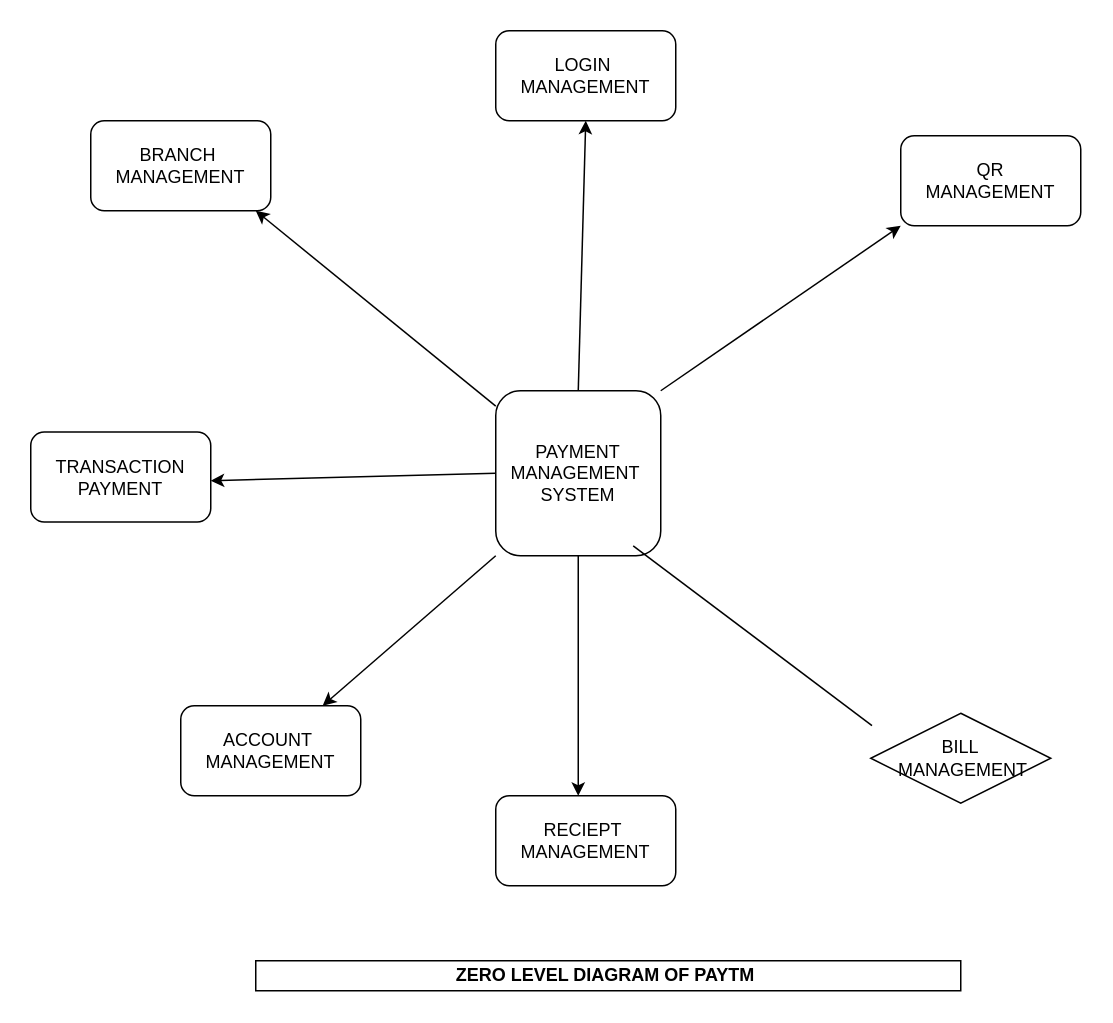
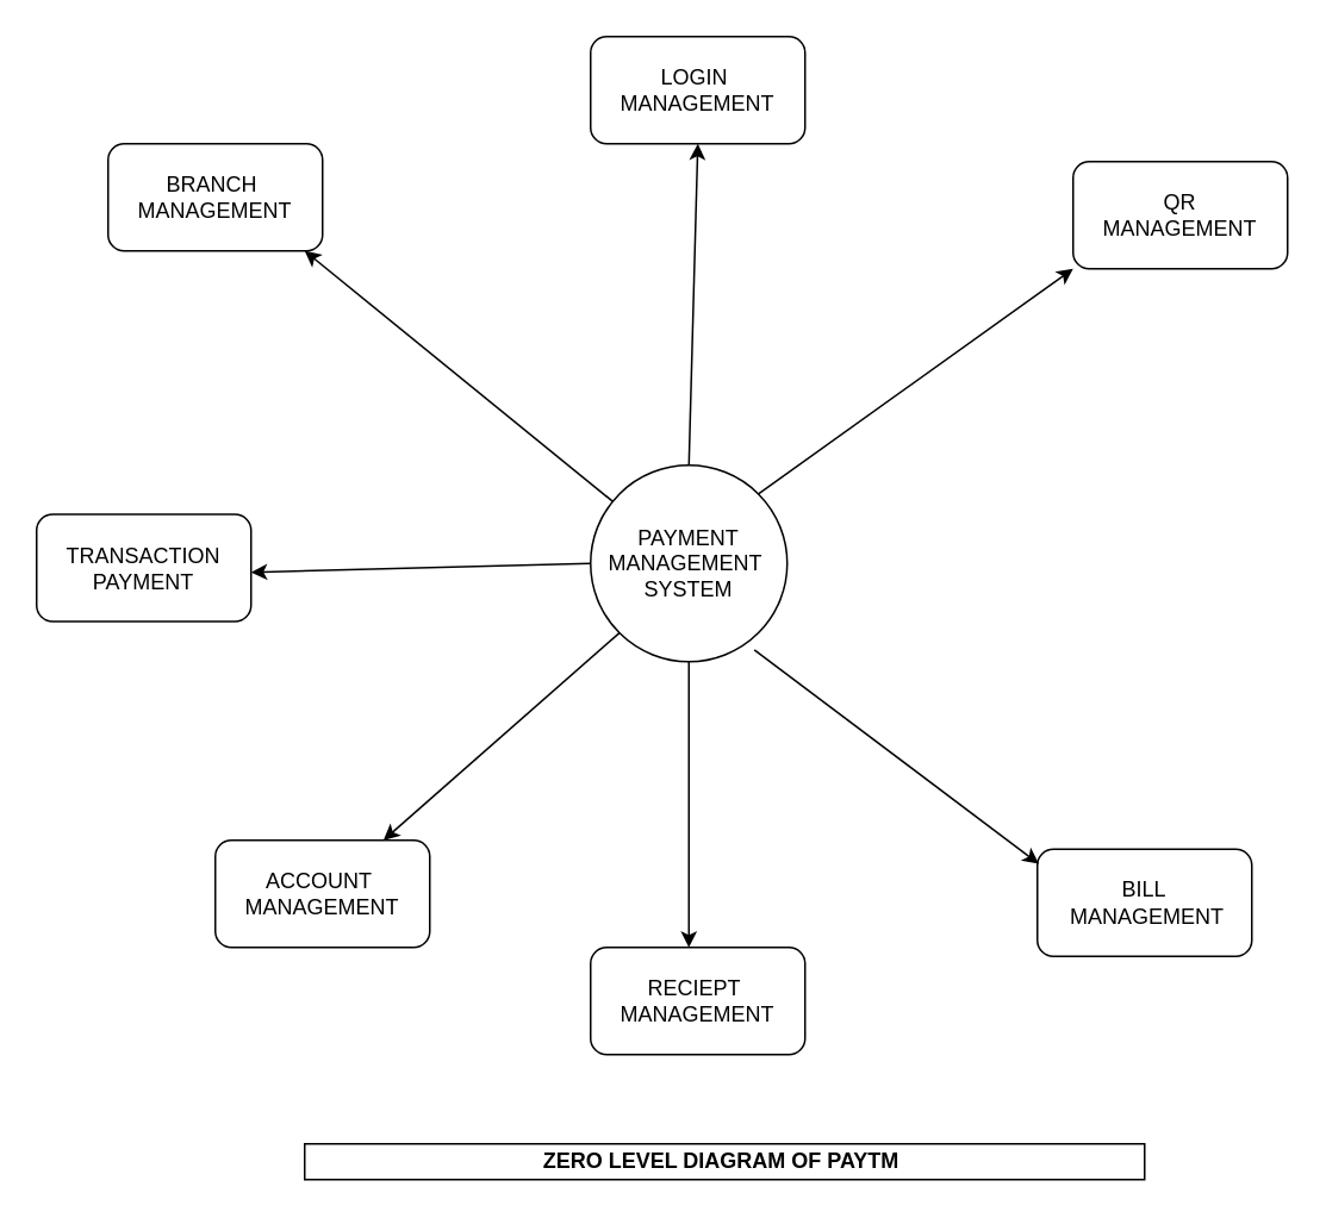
- <mxCell id="3" value="PAYMENT&lt;br&gt;MANAGEMENT&amp;nbsp;&lt;br&gt;SYSTEM" style="whiteSpace=wrap;html=1;aspect=fixed;rounded=1;" vertex="1" parent="1"><mxGeometry x="330" y="260" width="110" height="110" as="geometry" /></mxCell>
+ <mxCell id="3" value="PAYMENT&lt;br&gt;MANAGEMENT&amp;nbsp;&lt;br&gt;SYSTEM" style="ellipse;whiteSpace=wrap;html=1;aspect=fixed;" vertex="1" parent="1"><mxGeometry x="330" y="260" width="110" height="110" as="geometry" /></mxCell>
- <mxCell id="10" value="" style="endArrow=none;html=1;rounded=0;entryX=0.007;entryY=0.137;entryDx=0;entryDy=0;entryPerimeter=0;exitX=0.833;exitY=0.94;exitDx=0;exitDy=0;exitPerimeter=0;" edge="1" parent="1" source="3" target="9"><mxGeometry width="50" height="50" relative="1" as="geometry"><mxPoint x="360" y="380" as="sourcePoint" /><mxPoint x="410" y="330" as="targetPoint" /></mxGeometry></mxCell>
+ <mxCell id="10" value="" style="endArrow=classic;html=1;rounded=0;entryX=0.007;entryY=0.137;entryDx=0;entryDy=0;entryPerimeter=0;exitX=0.833;exitY=0.94;exitDx=0;exitDy=0;exitPerimeter=0;" edge="1" parent="1" source="3" target="9"><mxGeometry width="50" height="50" relative="1" as="geometry"><mxPoint x="360" y="380" as="sourcePoint" /><mxPoint x="410" y="330" as="targetPoint" /></mxGeometry></mxCell>
- <mxCell id="9" value="BILL&lt;br&gt;&amp;nbsp;MANAGEMENT" style="rhombus;whiteSpace=wrap;html=1;" vertex="1" parent="1"><mxGeometry x="580" y="475" width="120" height="60" as="geometry" /></mxCell>
+ <mxCell id="9" value="BILL&lt;br&gt;&amp;nbsp;MANAGEMENT" style="rounded=1;whiteSpace=wrap;html=1;" vertex="1" parent="1"><mxGeometry x="580" y="475" width="120" height="60" as="geometry" /></mxCell>
